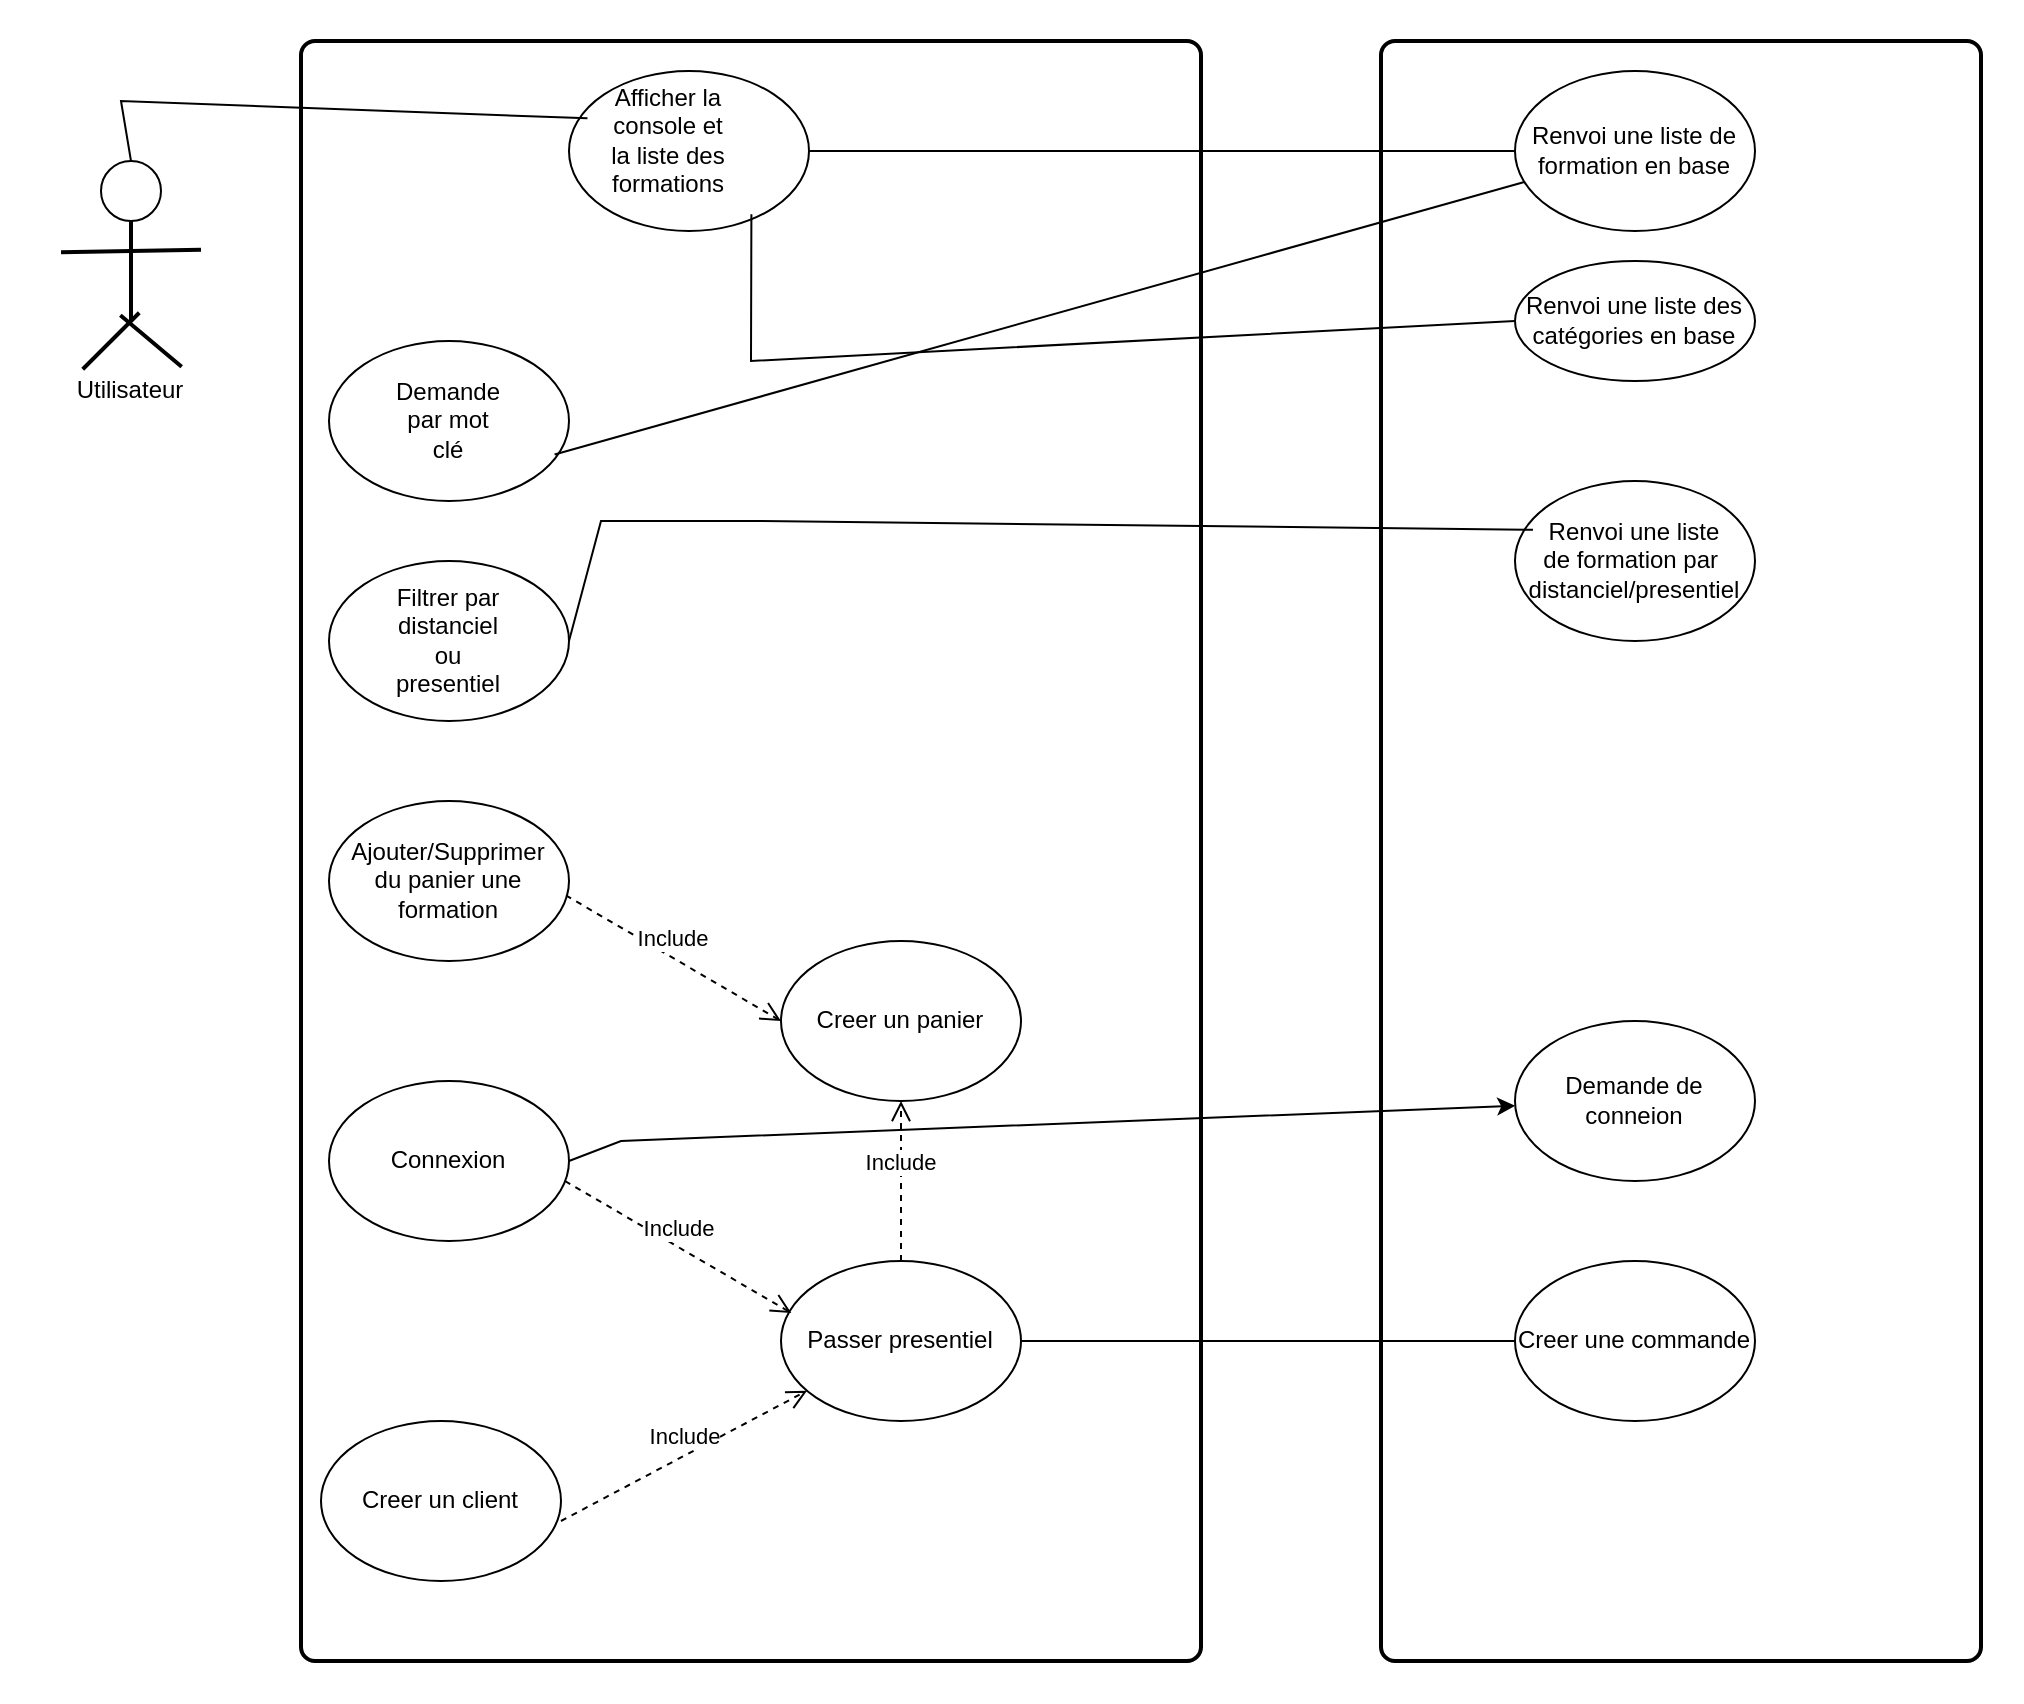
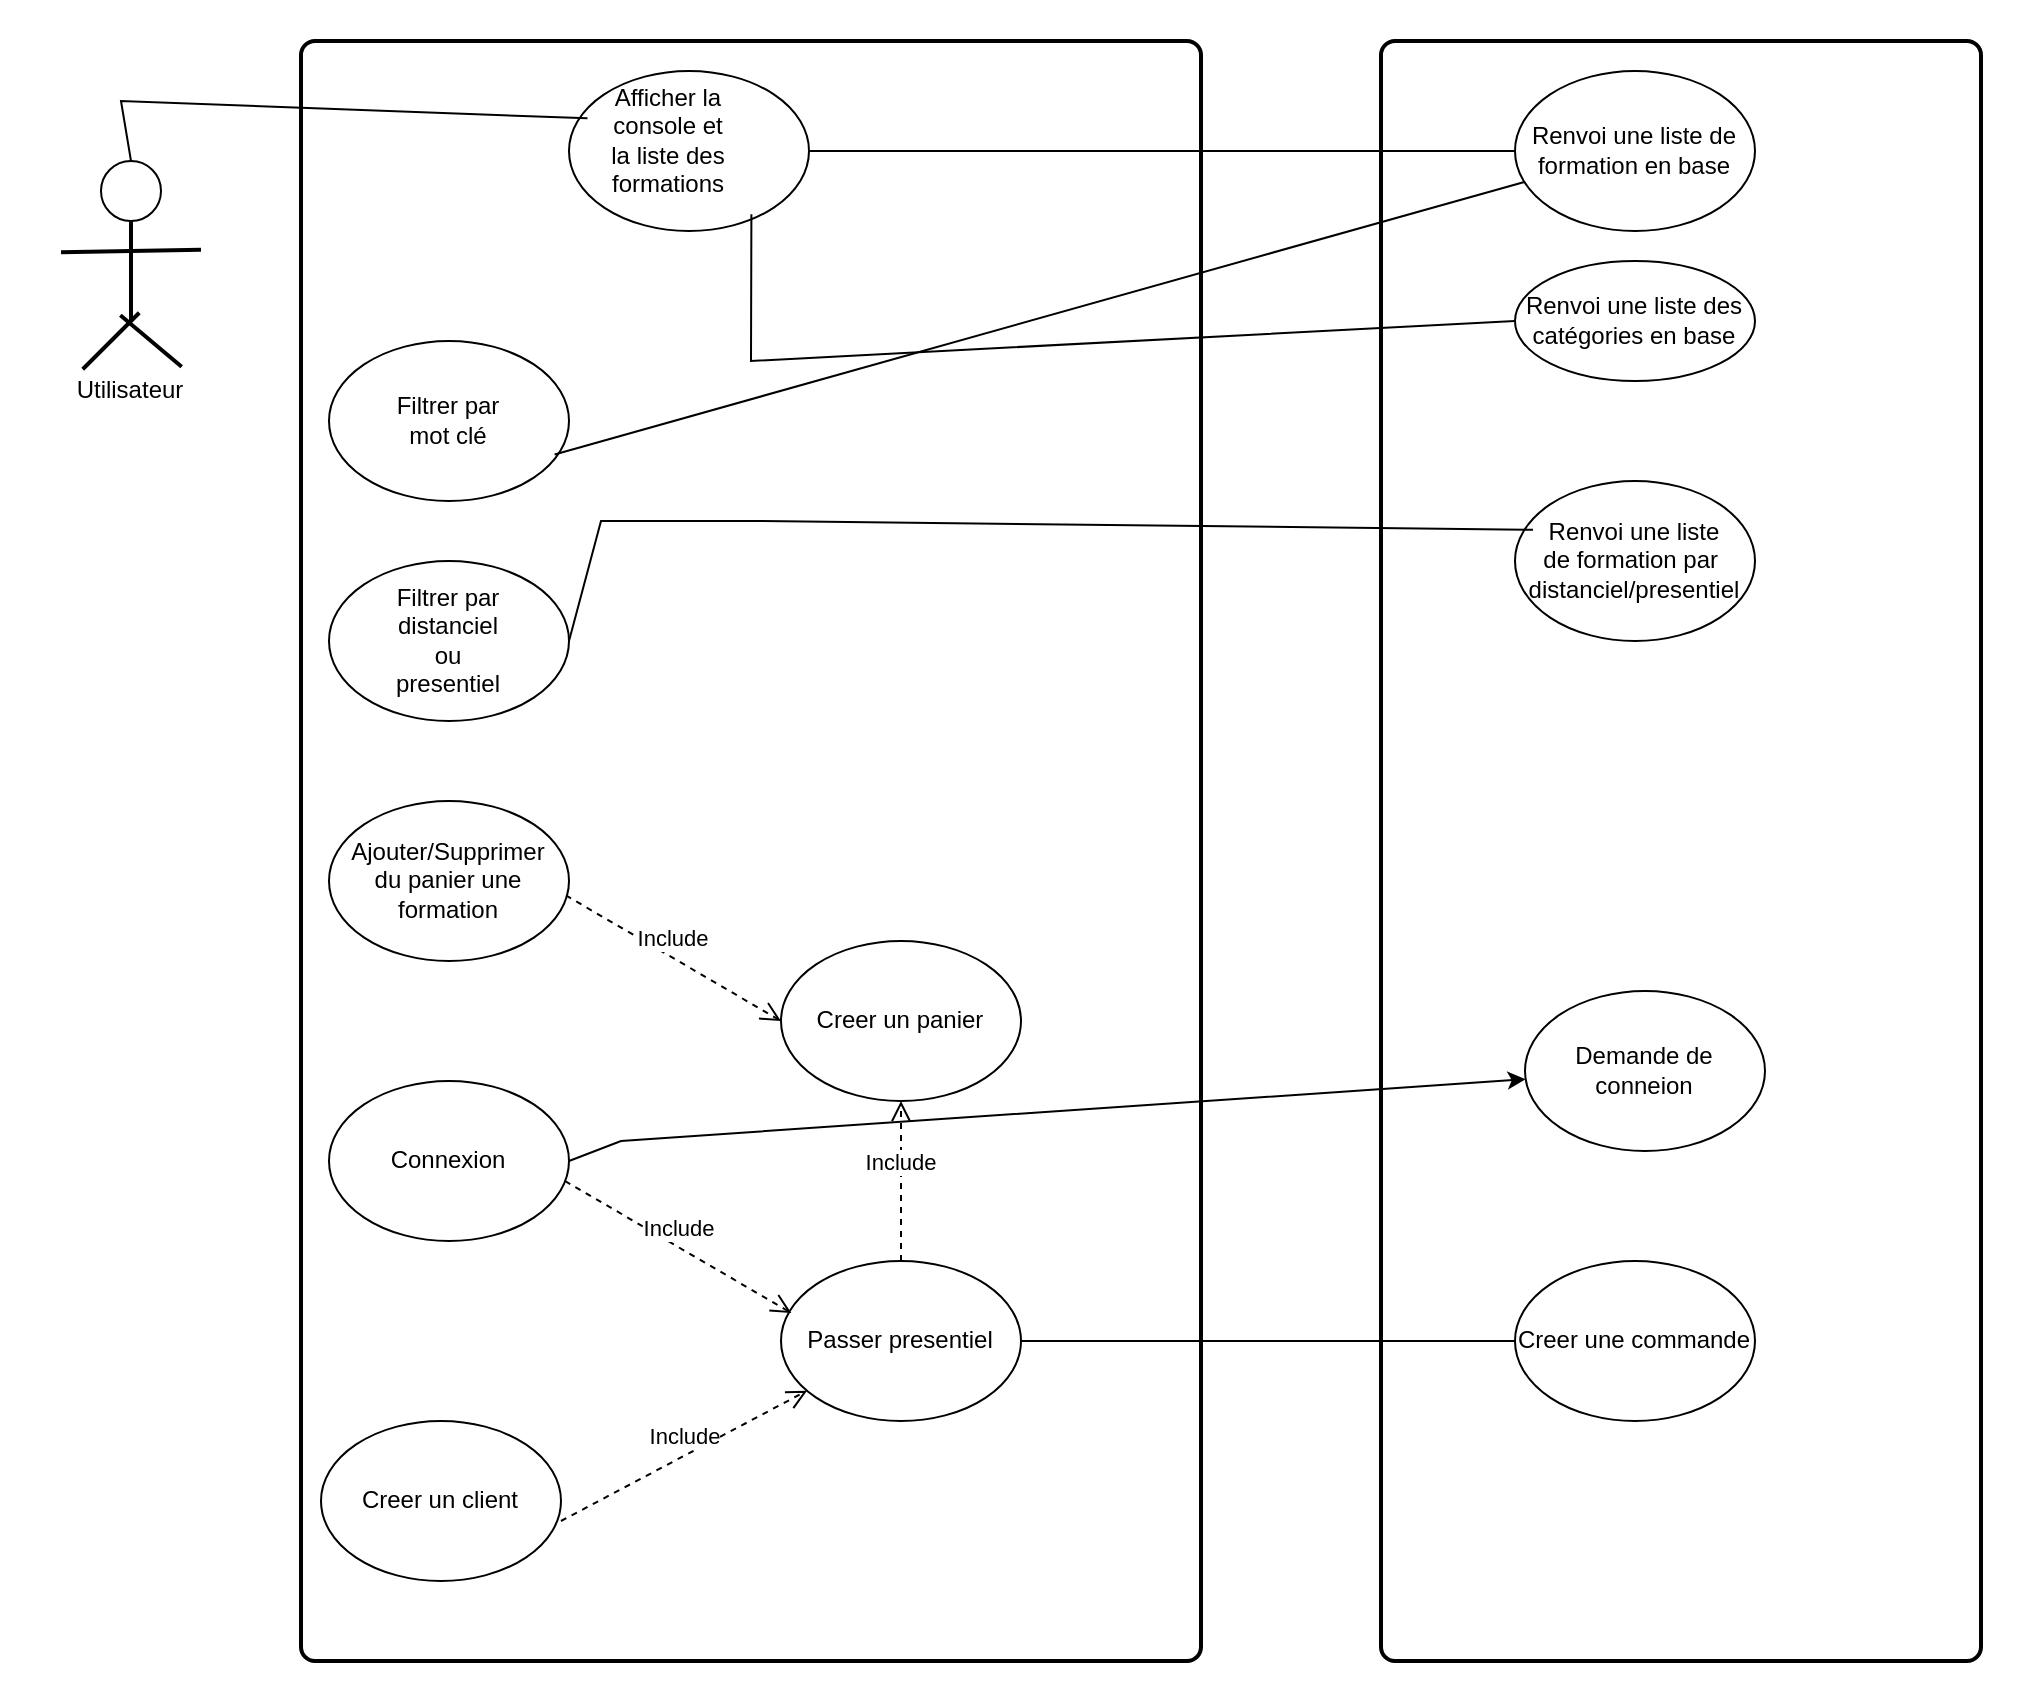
- <mxCell id="12" value="Demande par mot clé" style="text;strokeColor=none;align=center;fillColor=none;html=1;verticalAlign=middle;whiteSpace=wrap;rounded=0;" vertex="1" parent="1"><mxGeometry x="194" y="195" width="60" height="30" as="geometry" /></mxCell>
+ <mxCell id="12" value="Filtrer par mot clé" style="text;strokeColor=none;align=center;fillColor=none;html=1;verticalAlign=middle;whiteSpace=wrap;rounded=0;" vertex="1" parent="1"><mxGeometry x="194" y="195" width="60" height="30" as="geometry" /></mxCell>
- <mxCell id="28" value="Demande de conneion" style="ellipse;whiteSpace=wrap;html=1;" vertex="1" parent="1"><mxGeometry x="757" y="510" width="120" height="80" as="geometry" /></mxCell>
+ <mxCell id="28" value="Demande de conneion" style="ellipse;whiteSpace=wrap;html=1;" vertex="1" parent="1"><mxGeometry x="762" y="495" width="120" height="80" as="geometry" /></mxCell>
